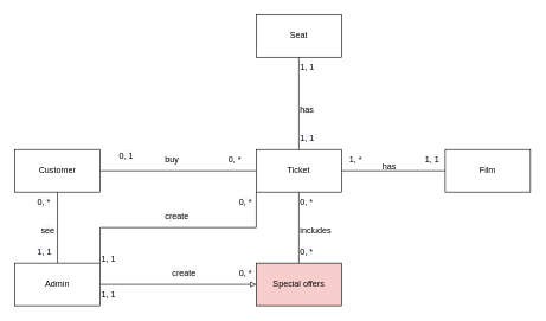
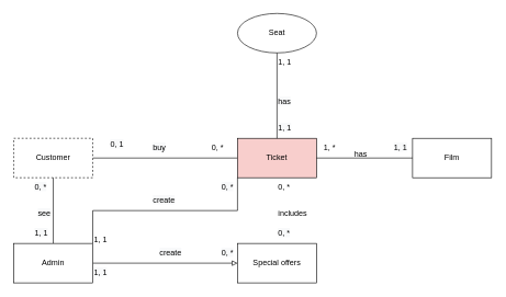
- <mxCell id="27" value="Seat" style="rounded=0;whiteSpace=wrap;html=1;" vertex="1" parent="1"><mxGeometry x="360" y="20" width="120" height="60" as="geometry" /></mxCell>
+ <mxCell id="27" value="Seat" style="ellipse;whiteSpace=wrap;html=1;" vertex="1" parent="1"><mxGeometry x="360" y="20" width="120" height="60" as="geometry" /></mxCell>
- <mxCell id="3" value="Customer" style="rounded=0;whiteSpace=wrap;html=1;" vertex="1" parent="1"><mxGeometry x="20" y="210" width="120" height="60" as="geometry" /></mxCell>
+ <mxCell id="3" value="Customer" style="rounded=0;whiteSpace=wrap;html=1;dashed=1;" vertex="1" parent="1"><mxGeometry x="20" y="210" width="120" height="60" as="geometry" /></mxCell>
- <mxCell id="5" value="Ticket" style="rounded=0;whiteSpace=wrap;html=1;" vertex="1" parent="1"><mxGeometry x="360" y="210" width="120" height="60" as="geometry" /></mxCell>
+ <mxCell id="5" value="Ticket" style="rounded=0;whiteSpace=wrap;html=1;fillColor=#f8cecc;" vertex="1" parent="1"><mxGeometry x="360" y="210" width="120" height="60" as="geometry" /></mxCell>
- <mxCell id="4" style="edgeStyle=orthogonalEdgeStyle;rounded=0;orthogonalLoop=1;jettySize=auto;html=1;exitX=0.5;exitY=1;exitDx=0;exitDy=0;entryX=0.5;entryY=0;entryDx=0;entryDy=0;endArrow=none;endFill=0;" edge="1" parent="1" source="5" target="10"><mxGeometry relative="1" as="geometry" /></mxCell>
- <mxCell id="10" value="Special offers" style="rounded=0;whiteSpace=wrap;html=1;fillColor=#f8cecc;" vertex="1" parent="1"><mxGeometry x="360" y="370" width="120" height="60" as="geometry" /></mxCell>
+ <mxCell id="10" value="Special offers" style="rounded=0;whiteSpace=wrap;html=1;" vertex="1" parent="1"><mxGeometry x="360" y="370" width="120" height="60" as="geometry" /></mxCell>
